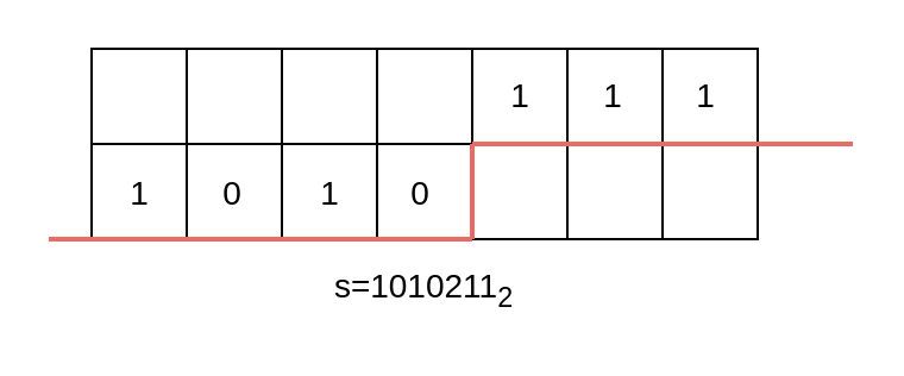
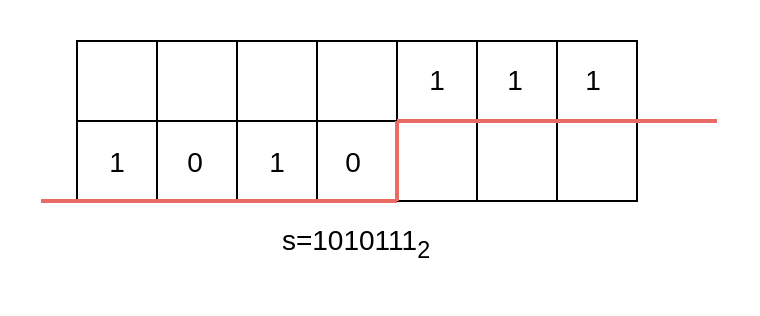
- <mxCell id="17" value="s=1010211&lt;sub&gt;2&lt;/sub&gt;" style="text;html=1;strokeColor=none;fillColor=none;align=center;verticalAlign=middle;whiteSpace=wrap;rounded=0;fontSize=14;" vertex="1" parent="1"><mxGeometry x="115" y="106" width="126" height="30" as="geometry" /></mxCell>
+ <mxCell id="17" value="s=1010111&lt;sub&gt;2&lt;/sub&gt;" style="text;html=1;strokeColor=none;fillColor=none;align=center;verticalAlign=middle;whiteSpace=wrap;rounded=0;fontSize=14;" vertex="1" parent="1"><mxGeometry x="115" y="106" width="126" height="30" as="geometry" /></mxCell>
